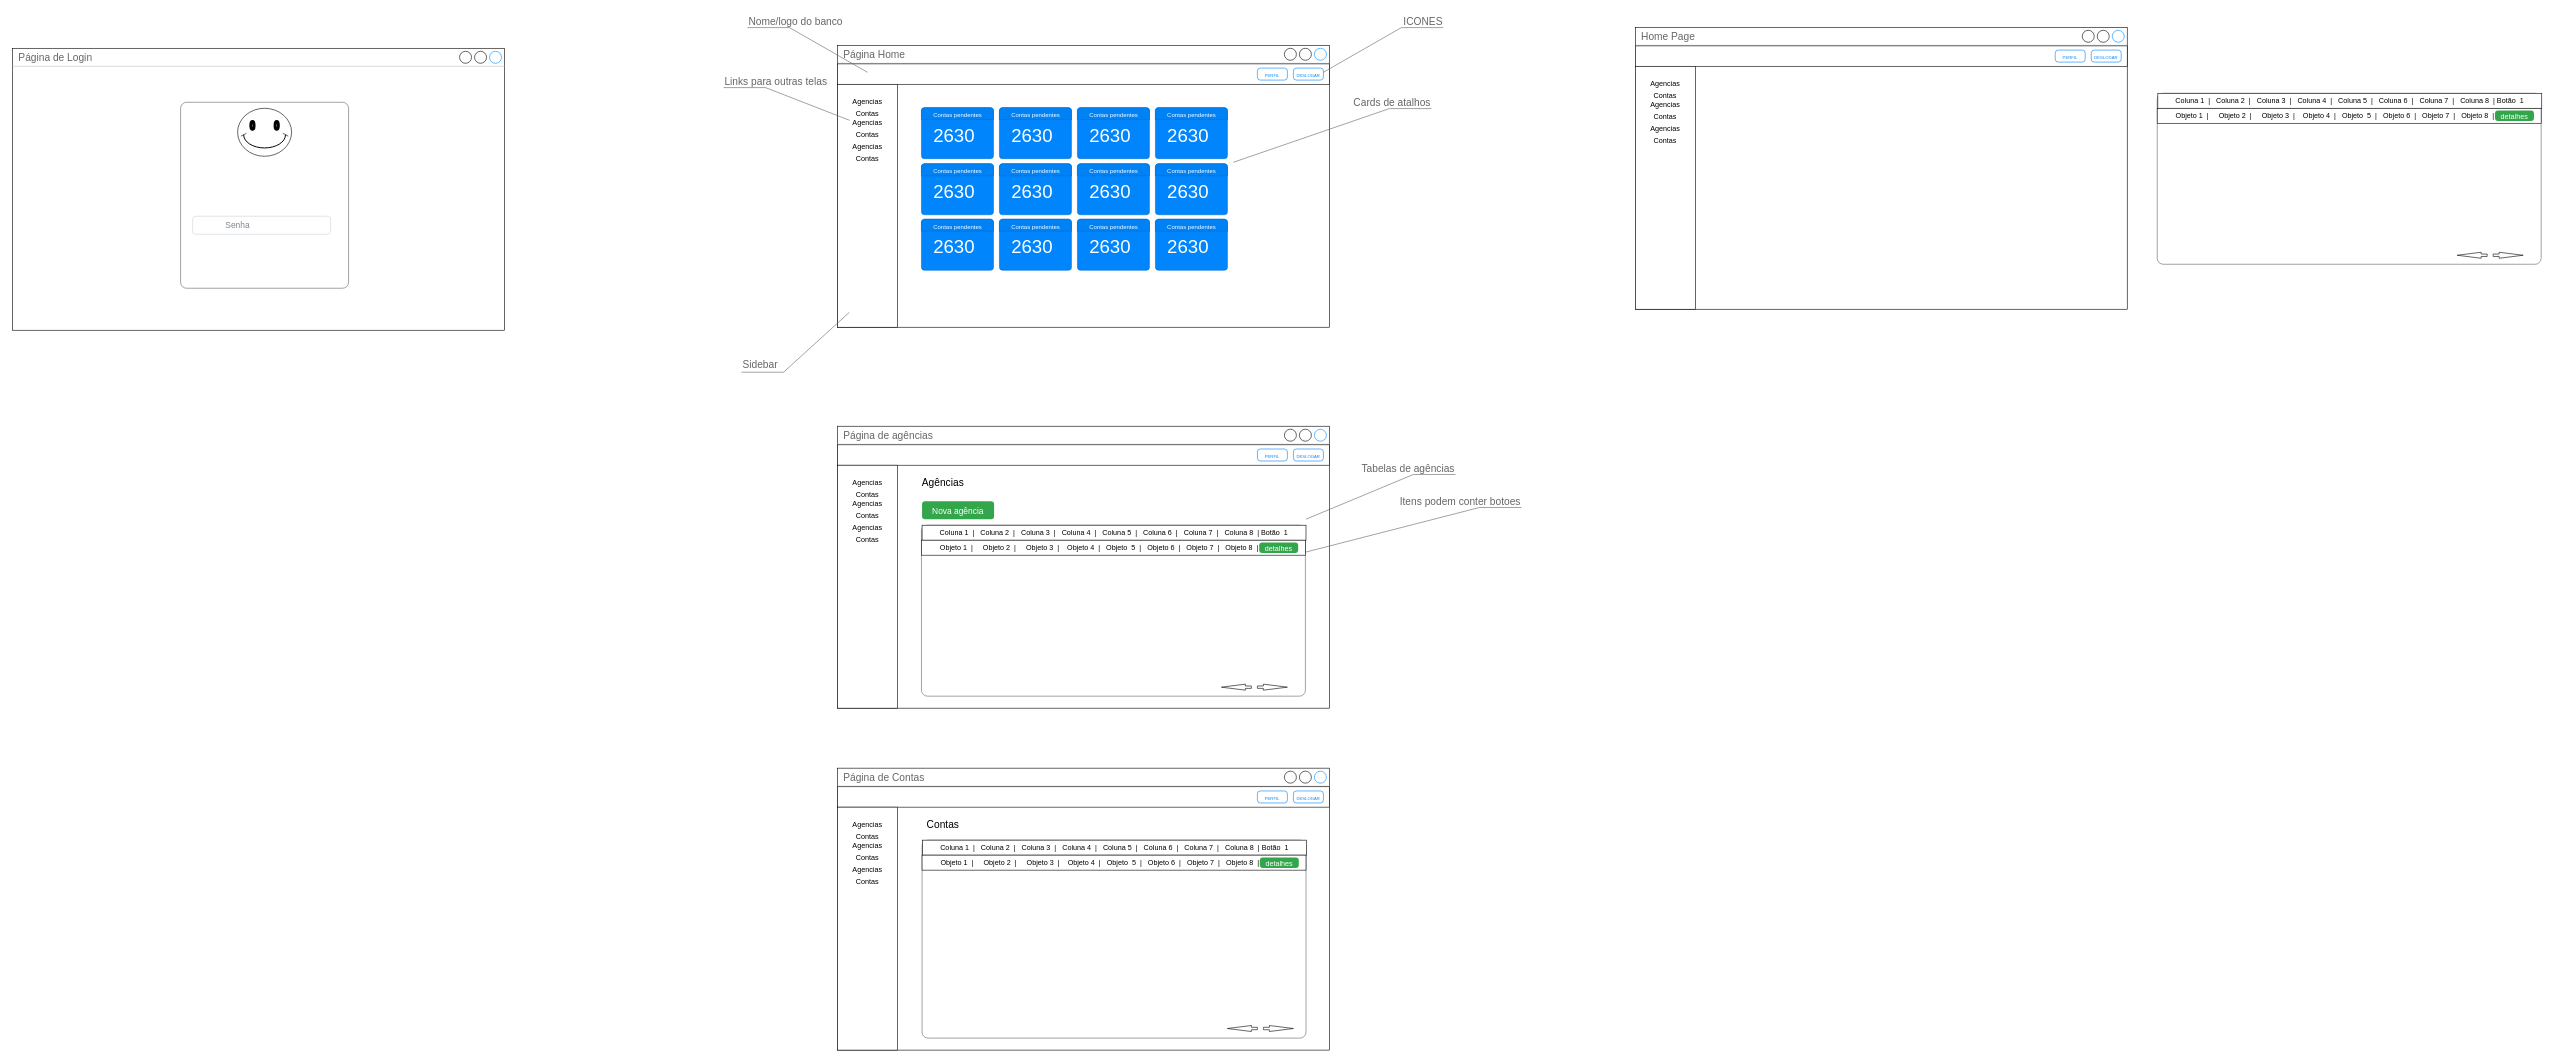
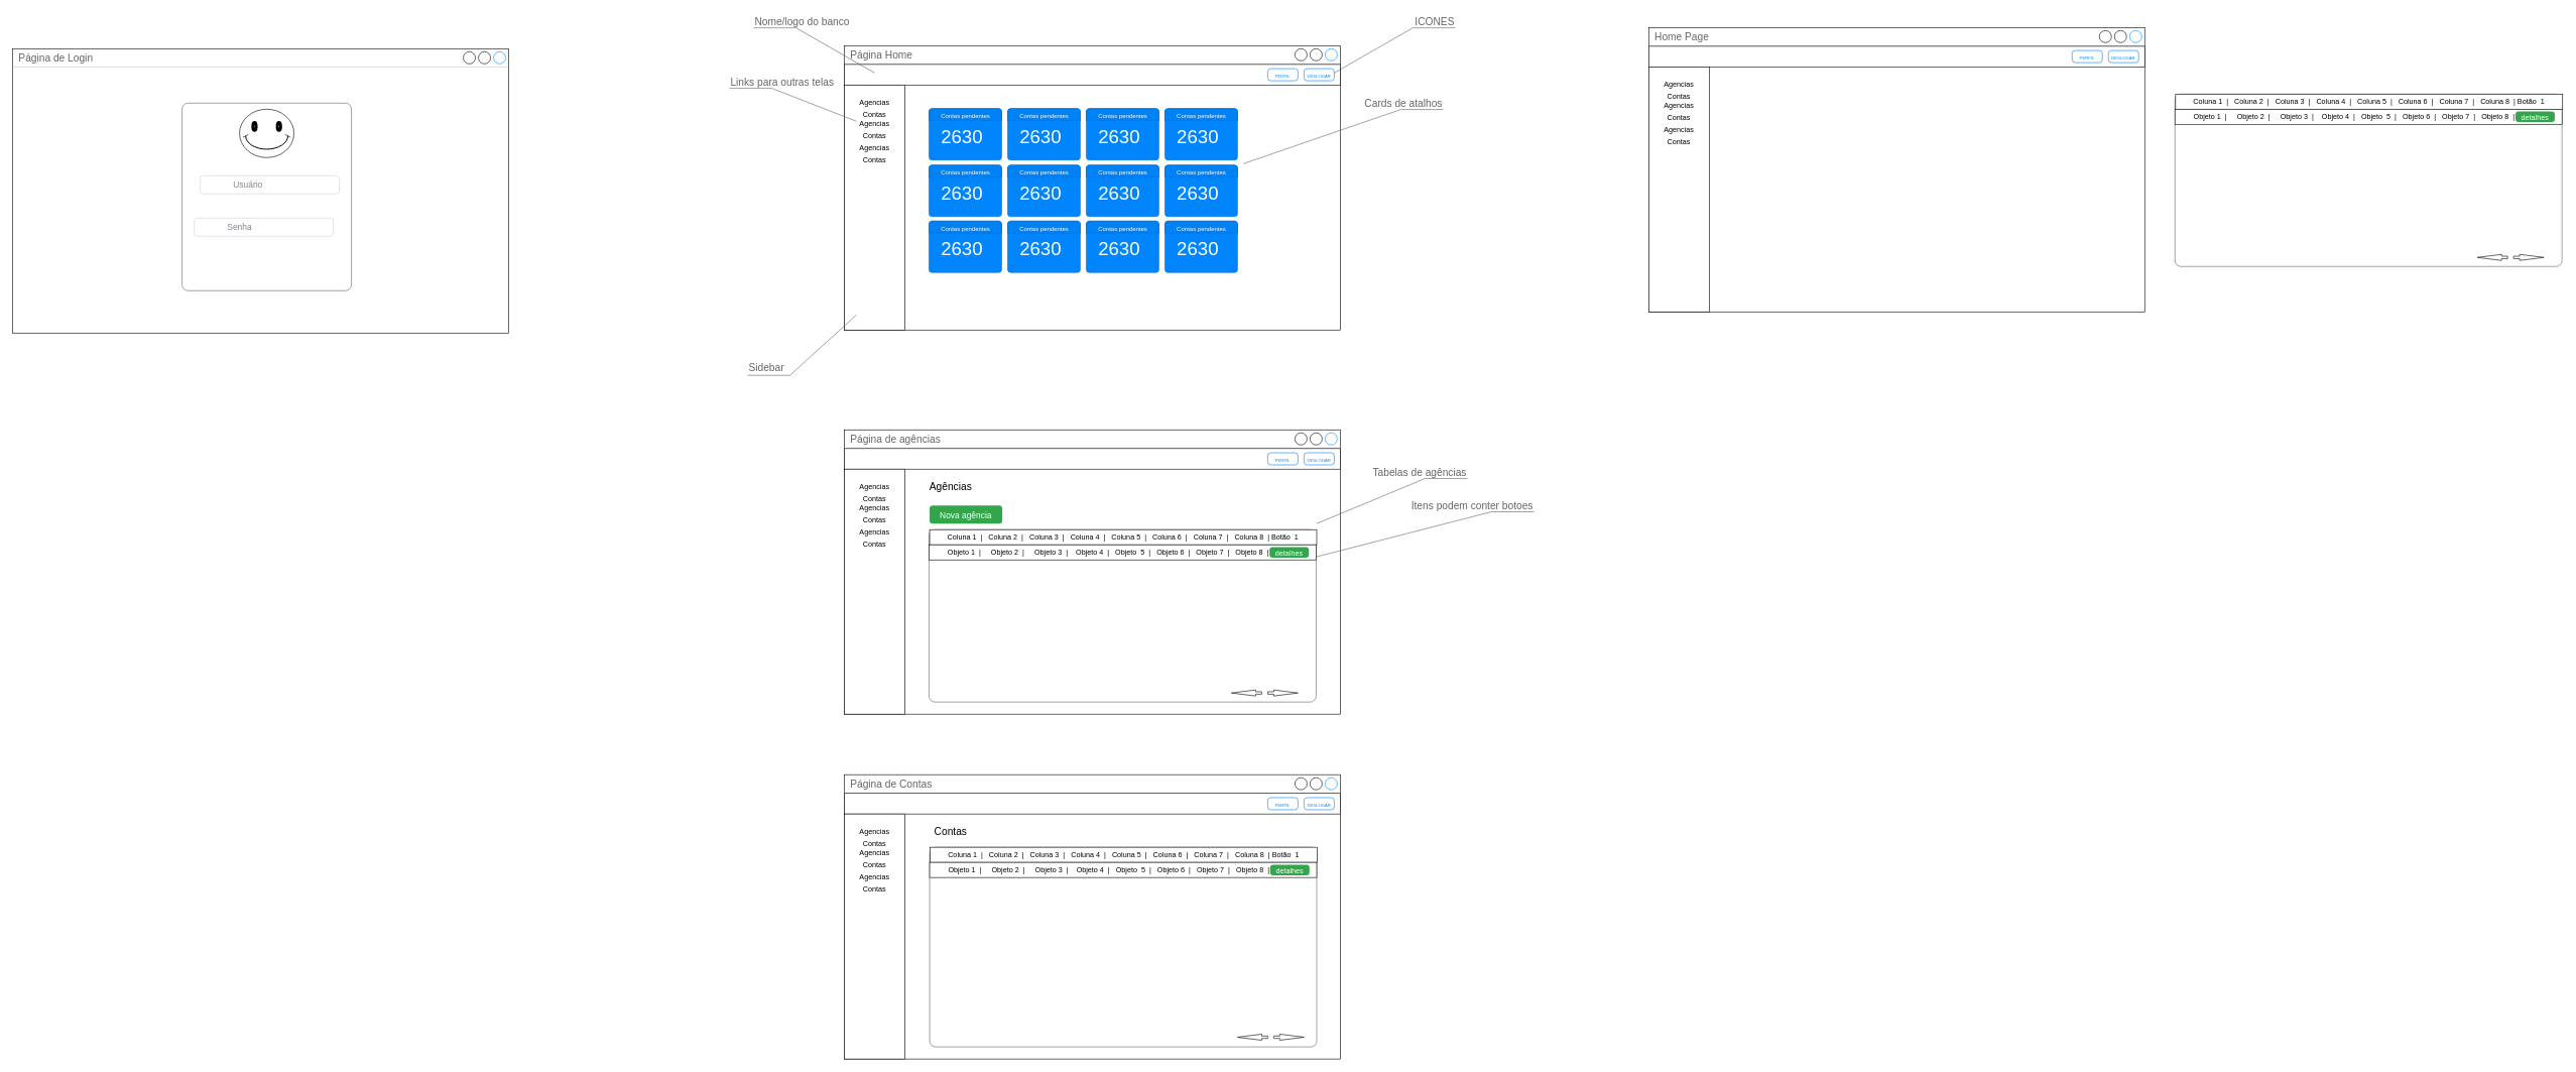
+ <mxCell id="4" value="Usuário" style="html=1;shadow=0;dashed=0;shape=mxgraph.bootstrap.rrect;rSize=5;strokeColor=#CED4DA;html=1;whiteSpace=wrap;fillColor=#FFFFFF;fontColor=#7D868C;align=left;spacing=15;spacingLeft=40;fontSize=14;" vertex="1" parent="1"><mxGeometry x="330" y="290" width="230" height="30" as="geometry" /></mxCell>
